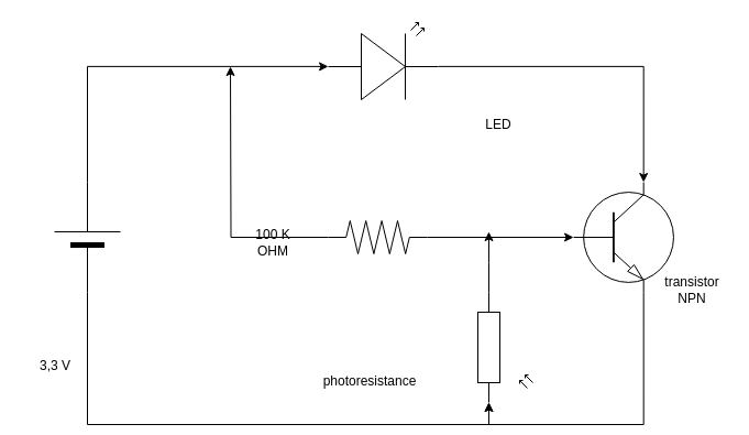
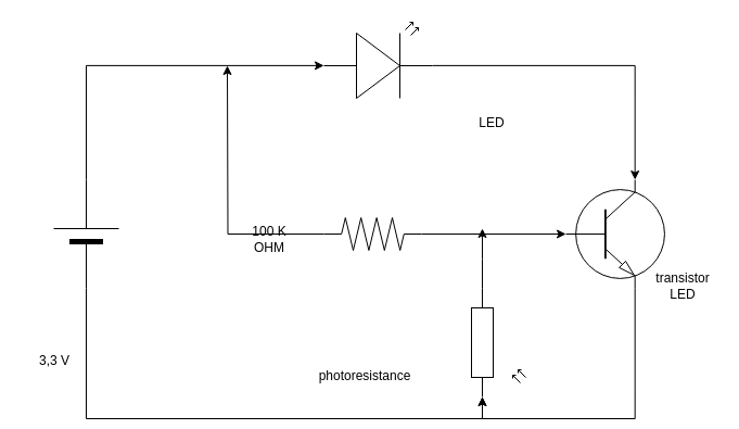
- <mxCell id="18" value="transistor NPN" style="text;strokeColor=none;align=center;fillColor=none;html=1;verticalAlign=middle;whiteSpace=wrap;rounded=0;" vertex="1" parent="1"><mxGeometry x="599" y="248" width="60" height="30" as="geometry" /></mxCell>
+ <mxCell id="18" value="transistor LED" style="text;strokeColor=none;align=center;fillColor=none;html=1;verticalAlign=middle;whiteSpace=wrap;rounded=0;" vertex="1" parent="1"><mxGeometry x="599" y="248" width="60" height="30" as="geometry" /></mxCell>
